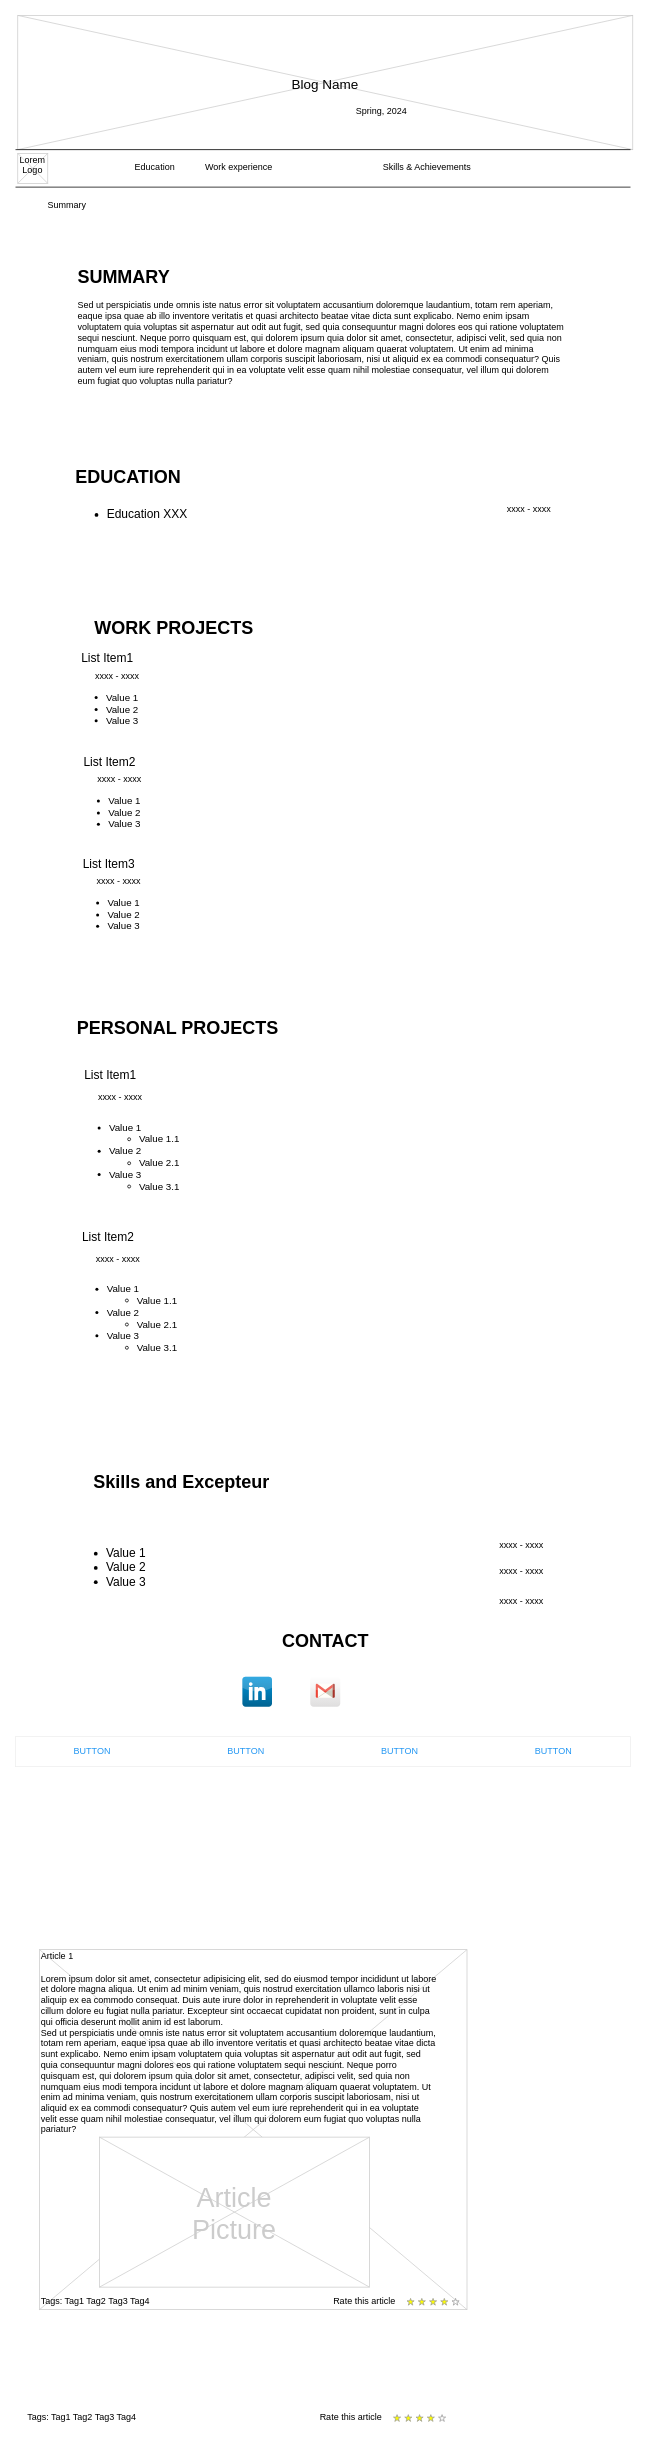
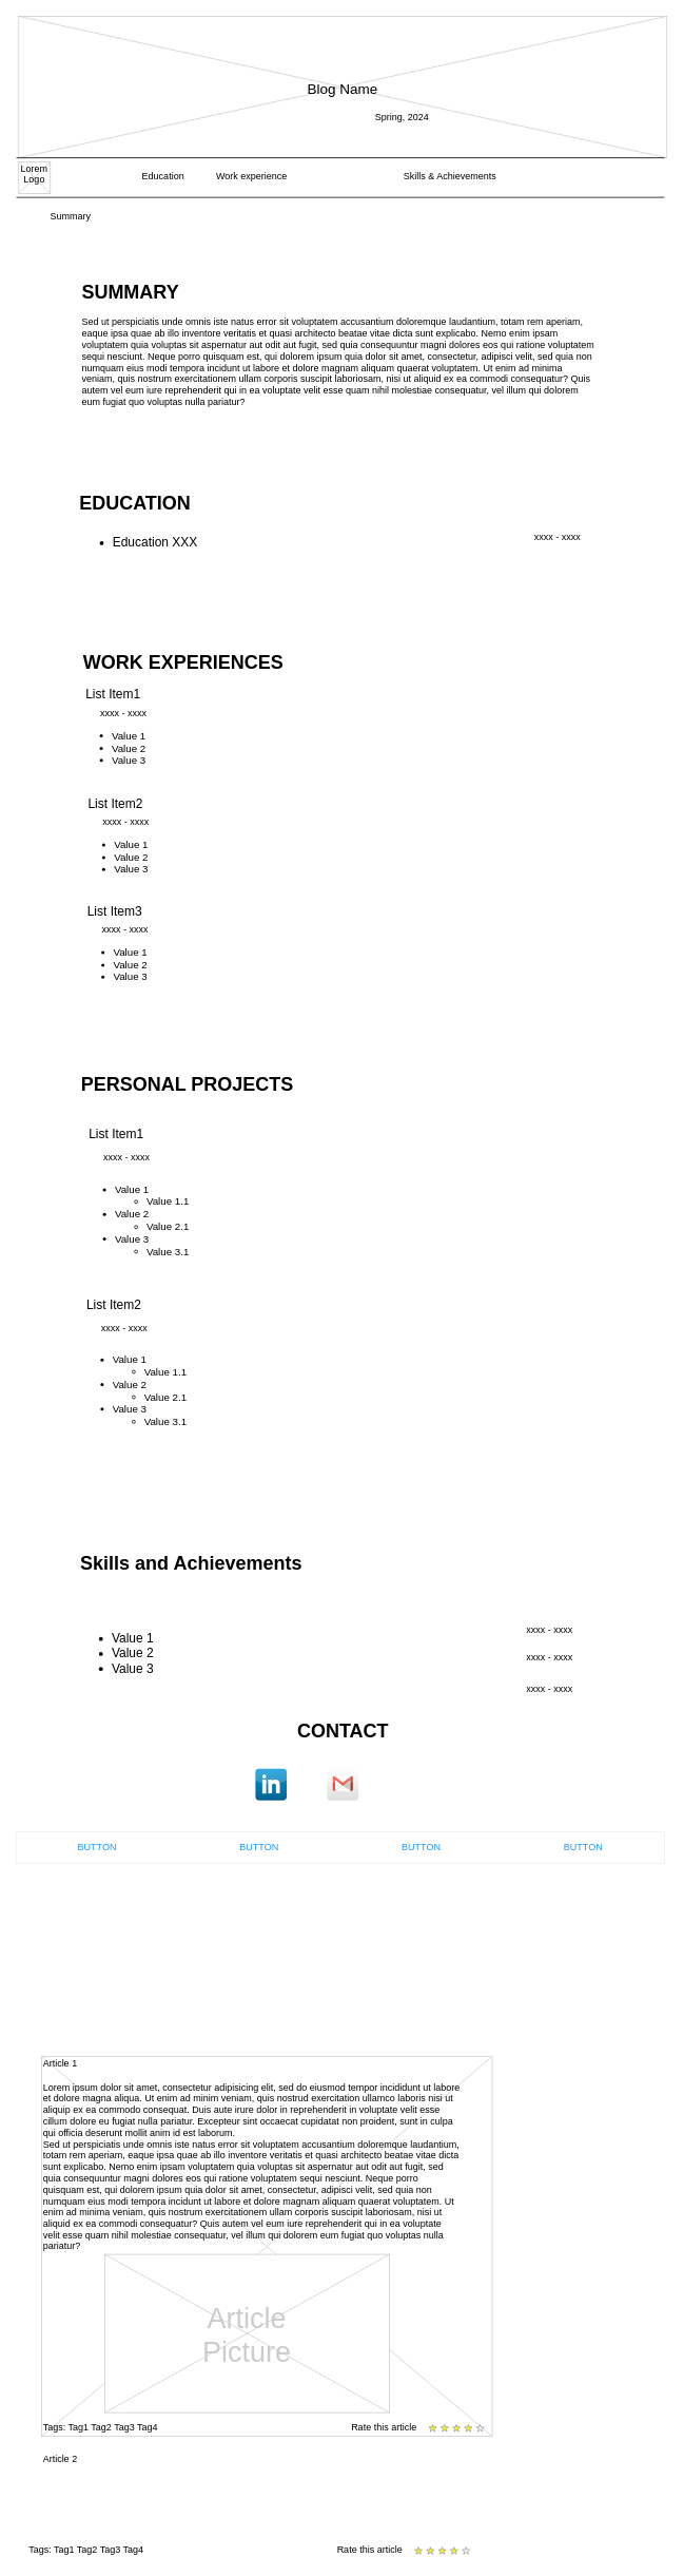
- <mxCell id="31" value="WORK PROJECTS" style="text;strokeColor=none;fillColor=none;html=1;fontSize=24;fontStyle=1;verticalAlign=middle;align=center;" parent="30" vertex="1"><mxGeometry x="3" width="257" height="38.94" as="geometry" /></mxCell>
+ <mxCell id="31" value="WORK EXPERIENCES" style="text;strokeColor=none;fillColor=none;html=1;fontSize=24;fontStyle=1;verticalAlign=middle;align=center;" parent="30" vertex="1"><mxGeometry x="3" width="257" height="38.94" as="geometry" /></mxCell>
- <mxCell id="55" value="Skills and Excepteur" style="text;strokeColor=none;fillColor=none;html=1;fontSize=24;fontStyle=1;verticalAlign=middle;align=center;" parent="54" vertex="1"><mxGeometry x="1" width="282" height="43.243" as="geometry" /></mxCell>
+ <mxCell id="55" value="Skills and Achievements" style="text;strokeColor=none;fillColor=none;html=1;fontSize=24;fontStyle=1;verticalAlign=middle;align=center;" parent="54" vertex="1"><mxGeometry x="1" width="282" height="43.243" as="geometry" /></mxCell>
+ <mxCell id="14" value="Article 2" style="text;spacingTop=-5;" parent="1" vertex="1"><mxGeometry x="52" y="3099" width="30" height="20" as="geometry" /></mxCell>
